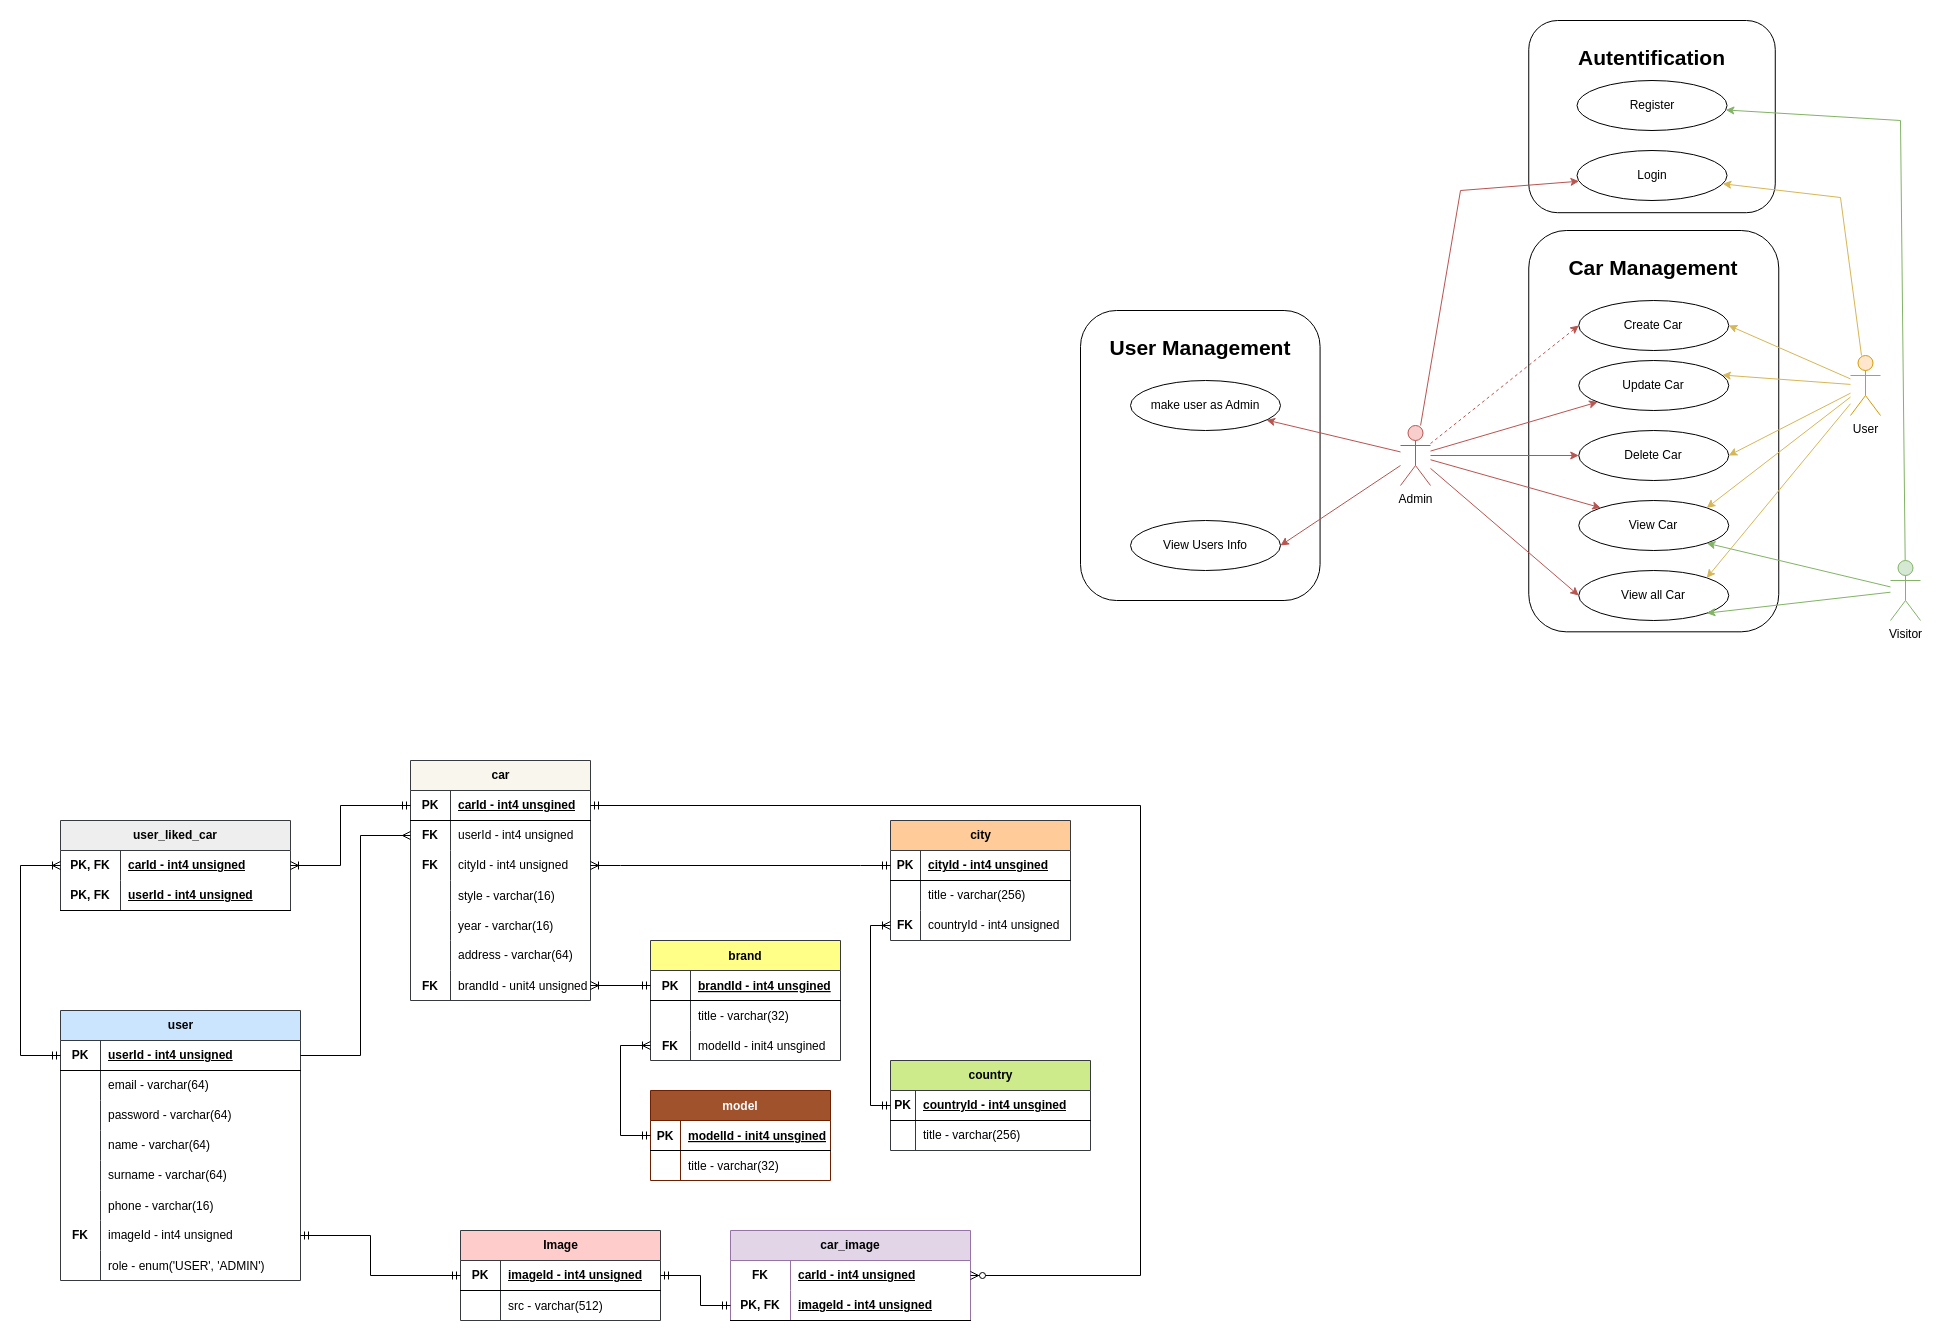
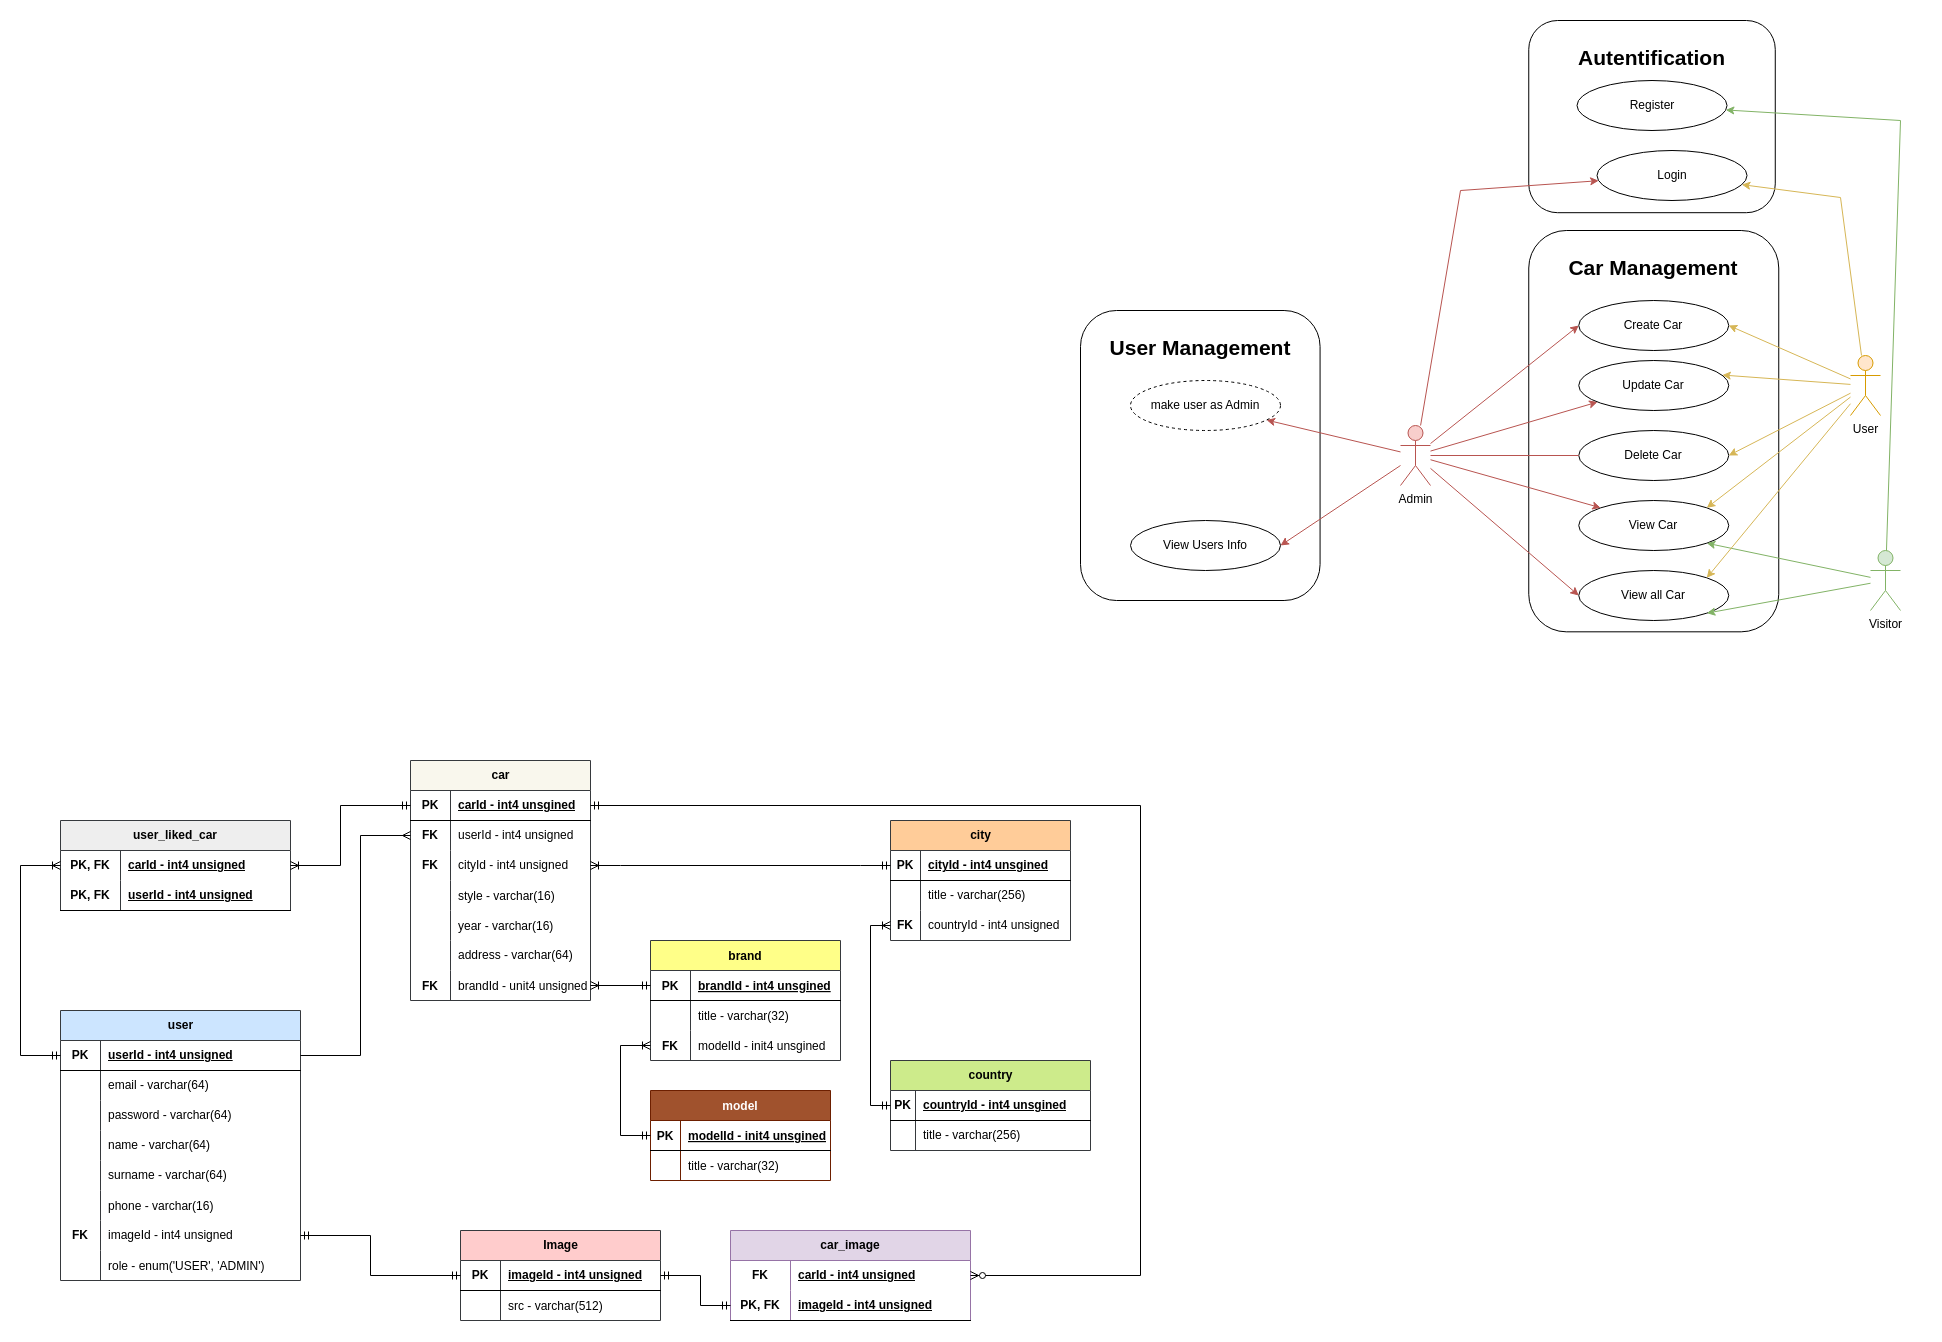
- <mxCell id="48" value="Login" style="ellipse;whiteSpace=wrap;html=1;" parent="1" vertex="1"><mxGeometry x="1576.52" y="150" width="150" height="50" as="geometry" /></mxCell>
+ <mxCell id="48" value="Login" style="ellipse;whiteSpace=wrap;html=1;" parent="1" vertex="1"><mxGeometry x="1596.52" y="150" width="150" height="50" as="geometry" /></mxCell>
- <mxCell id="5" value="" style="endArrow=classic;html=1;rounded=0;fillColor=#f8cecc;strokeColor=#b85450;entryX=0;entryY=0.5;entryDx=0;entryDy=0;dashed=1;" parent="1" source="4" target="98" edge="1"><mxGeometry width="50" height="50" relative="1" as="geometry"><mxPoint x="1620" y="640" as="sourcePoint" /><mxPoint x="1564.339" y="439.552" as="targetPoint" /></mxGeometry></mxCell>
+ <mxCell id="5" value="" style="endArrow=classic;html=1;rounded=0;fillColor=#f8cecc;strokeColor=#b85450;entryX=0;entryY=0.5;entryDx=0;entryDy=0;" parent="1" source="4" target="98" edge="1"><mxGeometry width="50" height="50" relative="1" as="geometry"><mxPoint x="1620" y="640" as="sourcePoint" /><mxPoint x="1564.339" y="439.552" as="targetPoint" /></mxGeometry></mxCell>
- <mxCell id="96" value="make user as Admin" style="ellipse;whiteSpace=wrap;html=1;" parent="1" vertex="1"><mxGeometry x="1130" y="380" width="150" height="50" as="geometry" /></mxCell>
+ <mxCell id="96" value="make user as Admin" style="ellipse;whiteSpace=wrap;html=1;dashed=1;" parent="1" vertex="1"><mxGeometry x="1130" y="380" width="150" height="50" as="geometry" /></mxCell>
- <mxCell id="12" value="" style="endArrow=classic;html=1;rounded=0;fillColor=#f8cecc;strokeColor=#b85450;" parent="1" source="4" target="6" edge="1"><mxGeometry width="50" height="50" relative="1" as="geometry"><mxPoint x="1390" y="455" as="sourcePoint" /><mxPoint x="1667" y="702" as="targetPoint" /></mxGeometry></mxCell>
+ <mxCell id="12" value="" style="endArrow=none;html=1;rounded=0;fillColor=#f8cecc;strokeColor=#b85450;" parent="1" source="4" target="6" edge="1"><mxGeometry width="50" height="50" relative="1" as="geometry"><mxPoint x="1390" y="455" as="sourcePoint" /><mxPoint x="1667" y="702" as="targetPoint" /></mxGeometry></mxCell>
- <mxCell id="13" value="Visitor" style="shape=umlActor;verticalLabelPosition=bottom;verticalAlign=top;html=1;outlineConnect=0;fillColor=#d5e8d4;strokeColor=#82b366;" parent="1" vertex="1"><mxGeometry x="1890" y="560" width="30" height="60" as="geometry" /></mxCell>
+ <mxCell id="13" value="Visitor" style="shape=umlActor;verticalLabelPosition=bottom;verticalAlign=top;html=1;outlineConnect=0;fillColor=#d5e8d4;strokeColor=#82b366;" parent="1" vertex="1"><mxGeometry x="1870" y="550" width="30" height="60" as="geometry" /></mxCell>
